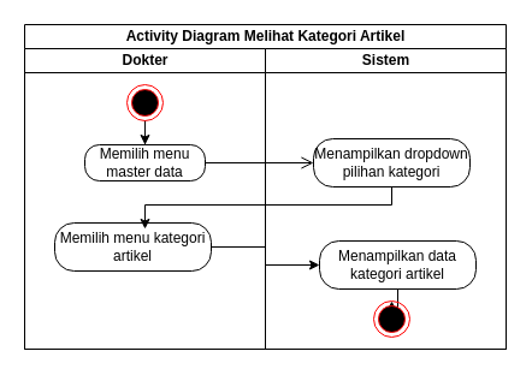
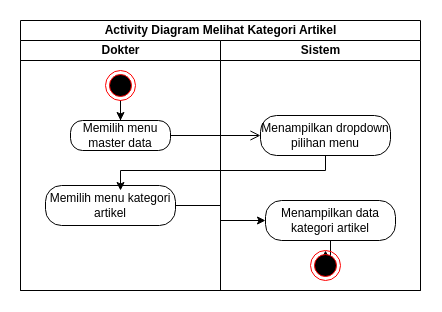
- <mxCell id="9" value="Menampilkan dropdown pilihan kategori" style="rounded=1;whiteSpace=wrap;html=1;arcSize=40;fontColor=#000000;fillColor=default;strokeColor=default;" vertex="1" parent="8"><mxGeometry x="40" y="75" width="130" height="40" as="geometry" /></mxCell>
+ <mxCell id="9" value="Menampilkan dropdown pilihan menu" style="rounded=1;whiteSpace=wrap;html=1;arcSize=40;fontColor=#000000;fillColor=default;strokeColor=default;" vertex="1" parent="8"><mxGeometry x="40" y="75" width="130" height="40" as="geometry" /></mxCell>
